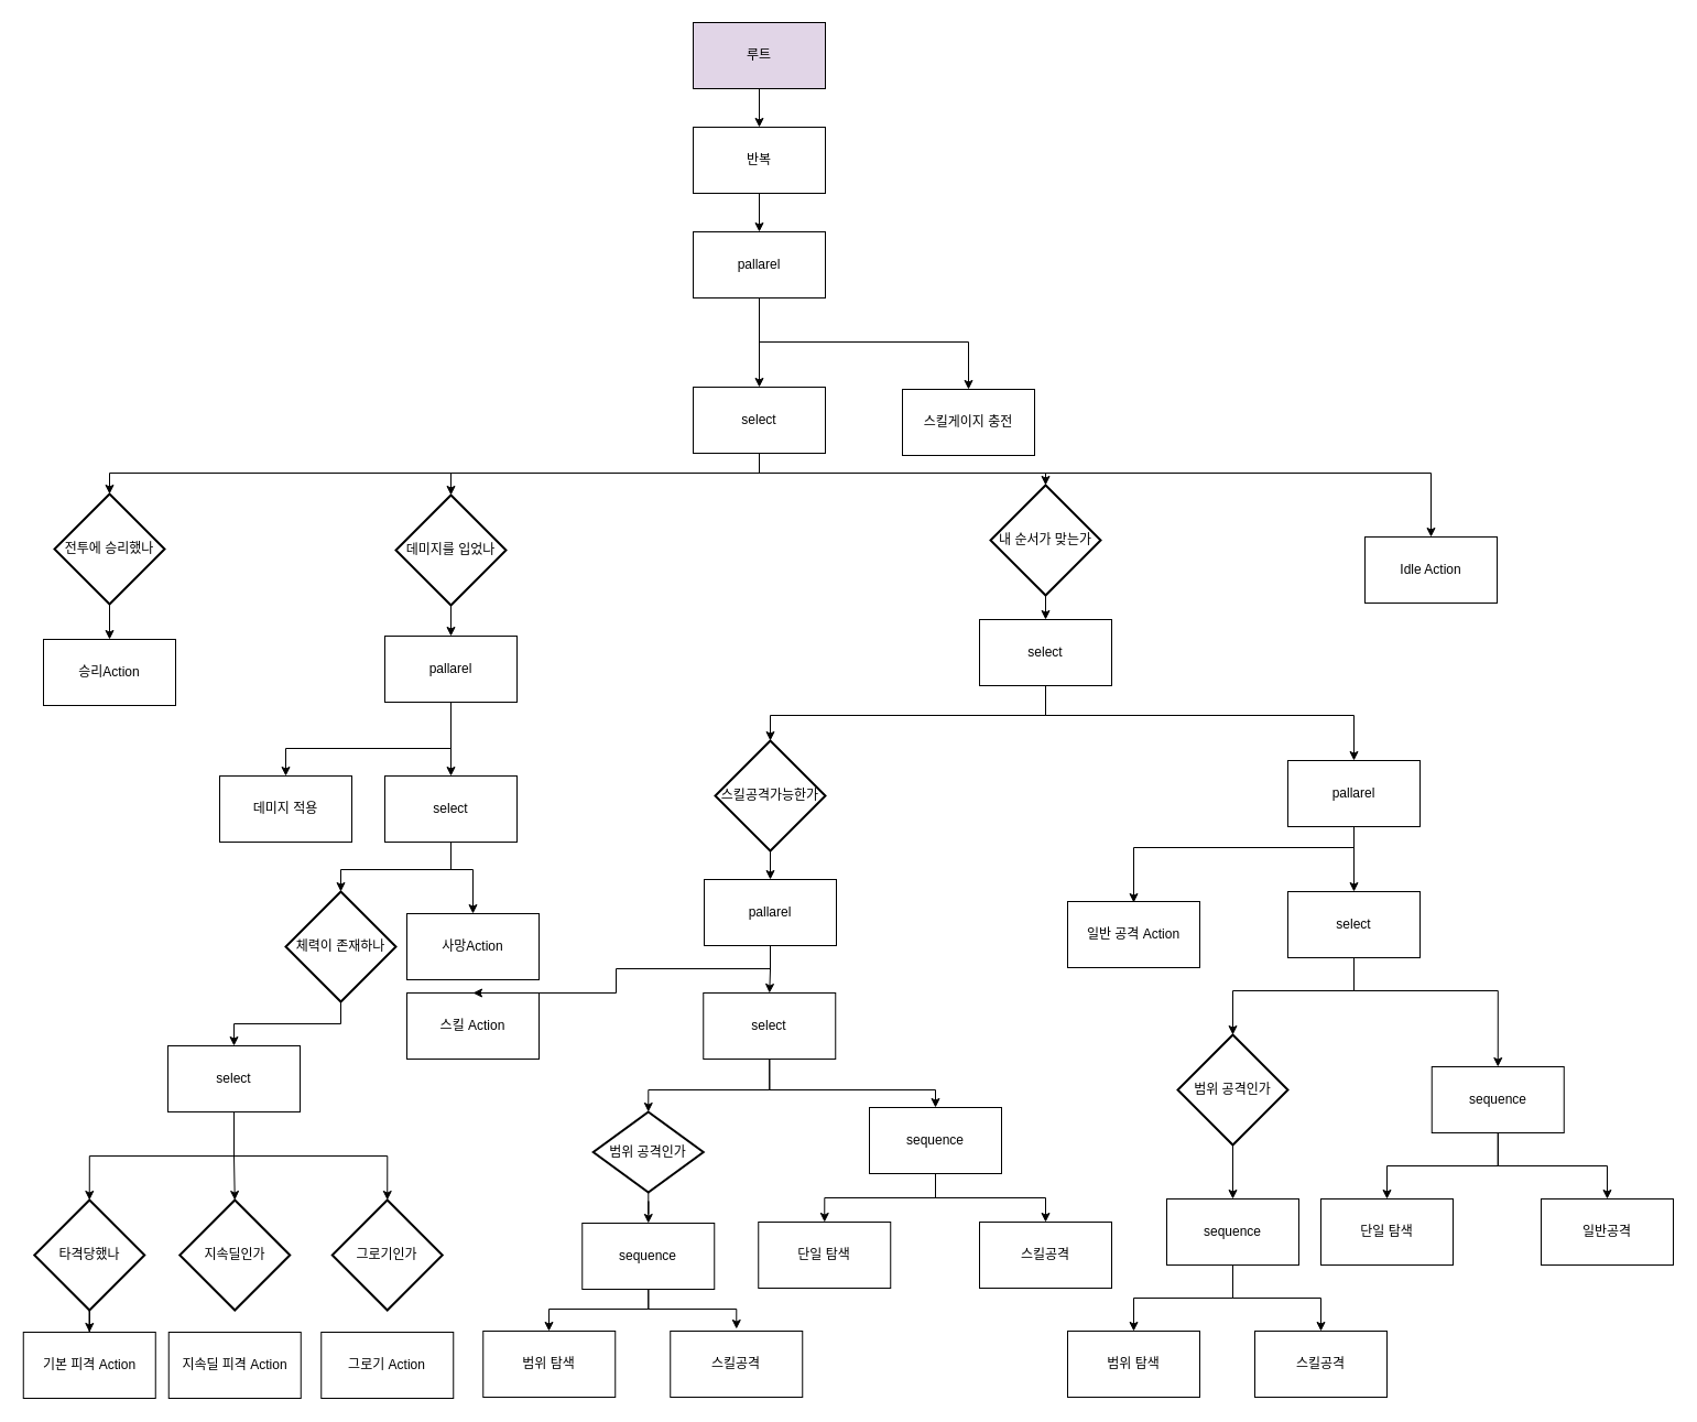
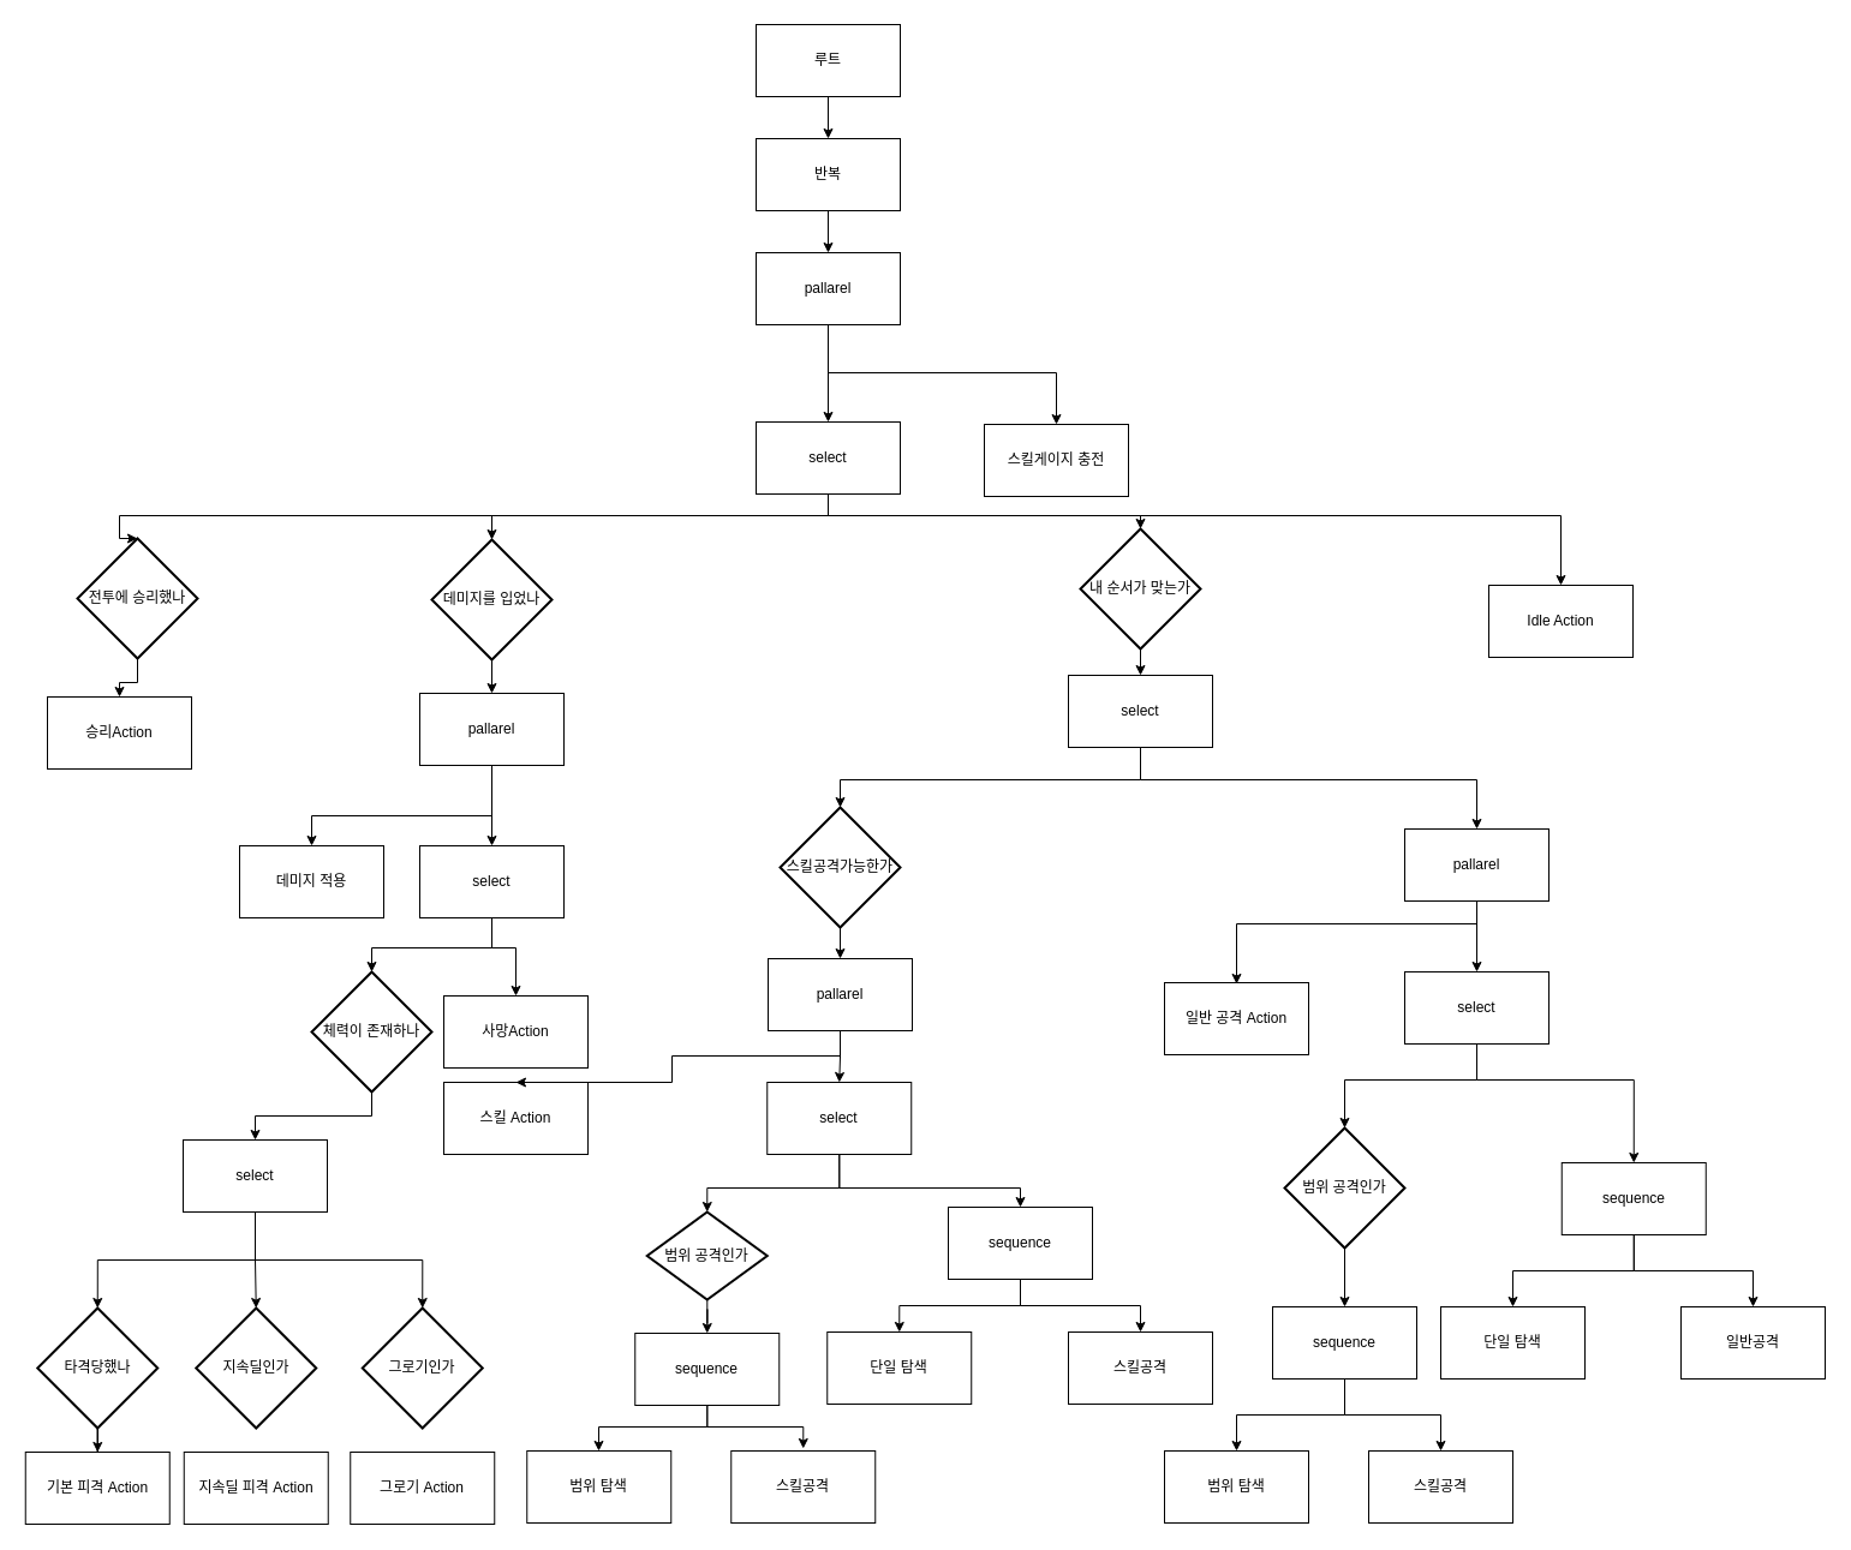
- <mxCell id="3" value="루트" style="rounded=0;whiteSpace=wrap;html=1;fillColor=#e1d5e7;" parent="1" vertex="1"><mxGeometry x="629" width="120" height="60" as="geometry" y="20" /></mxCell>
+ <mxCell id="3" value="루트" style="rounded=0;whiteSpace=wrap;html=1;" parent="1" vertex="1"><mxGeometry x="629" width="120" height="60" as="geometry" y="20" /></mxCell>
- <mxCell id="7" value="전투에 승리했나" style="strokeWidth=2;html=1;shape=mxgraph.flowchart.decision;whiteSpace=wrap;" parent="1" vertex="1"><mxGeometry x="49" y="448" width="100" height="100" as="geometry" /></mxCell>
+ <mxCell id="7" value="전투에 승리했나" style="strokeWidth=2;html=1;shape=mxgraph.flowchart.decision;whiteSpace=wrap;" parent="1" vertex="1"><mxGeometry x="64" y="448" width="100" height="100" as="geometry" /></mxCell>
